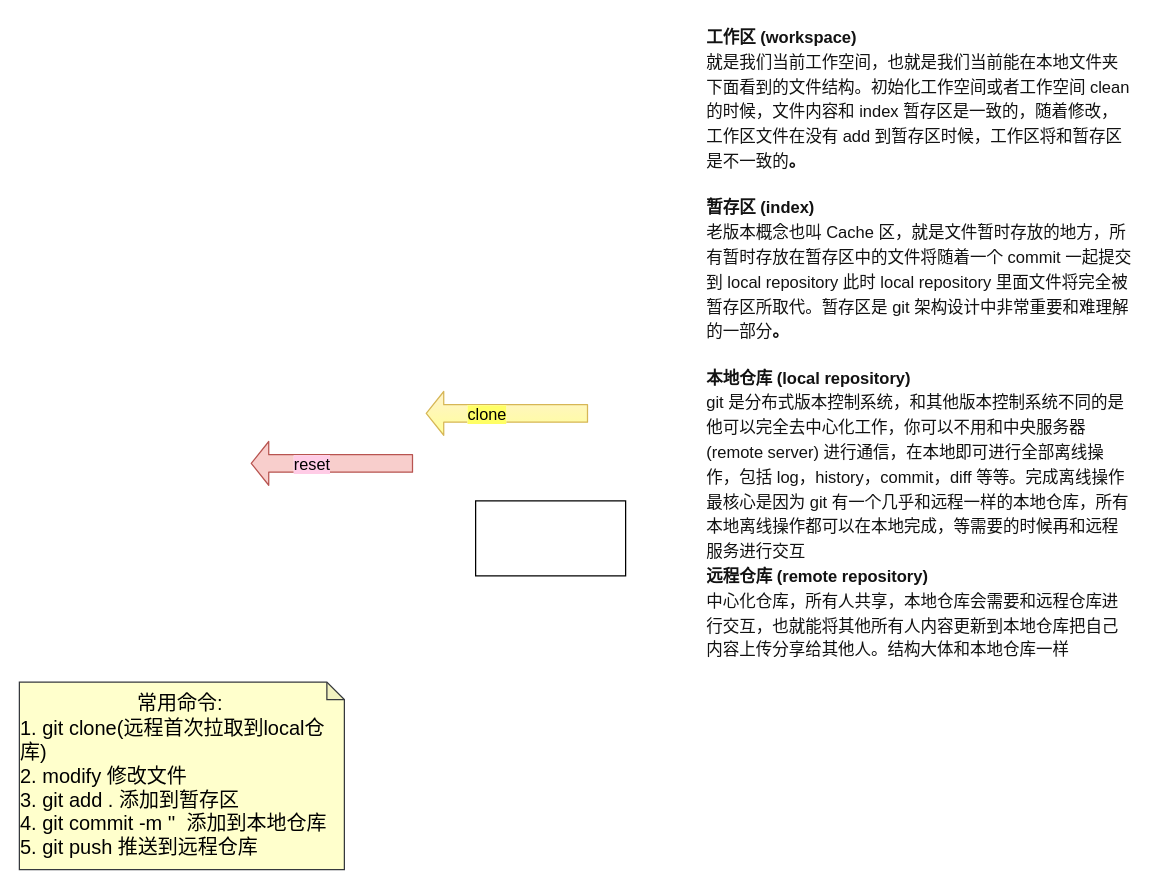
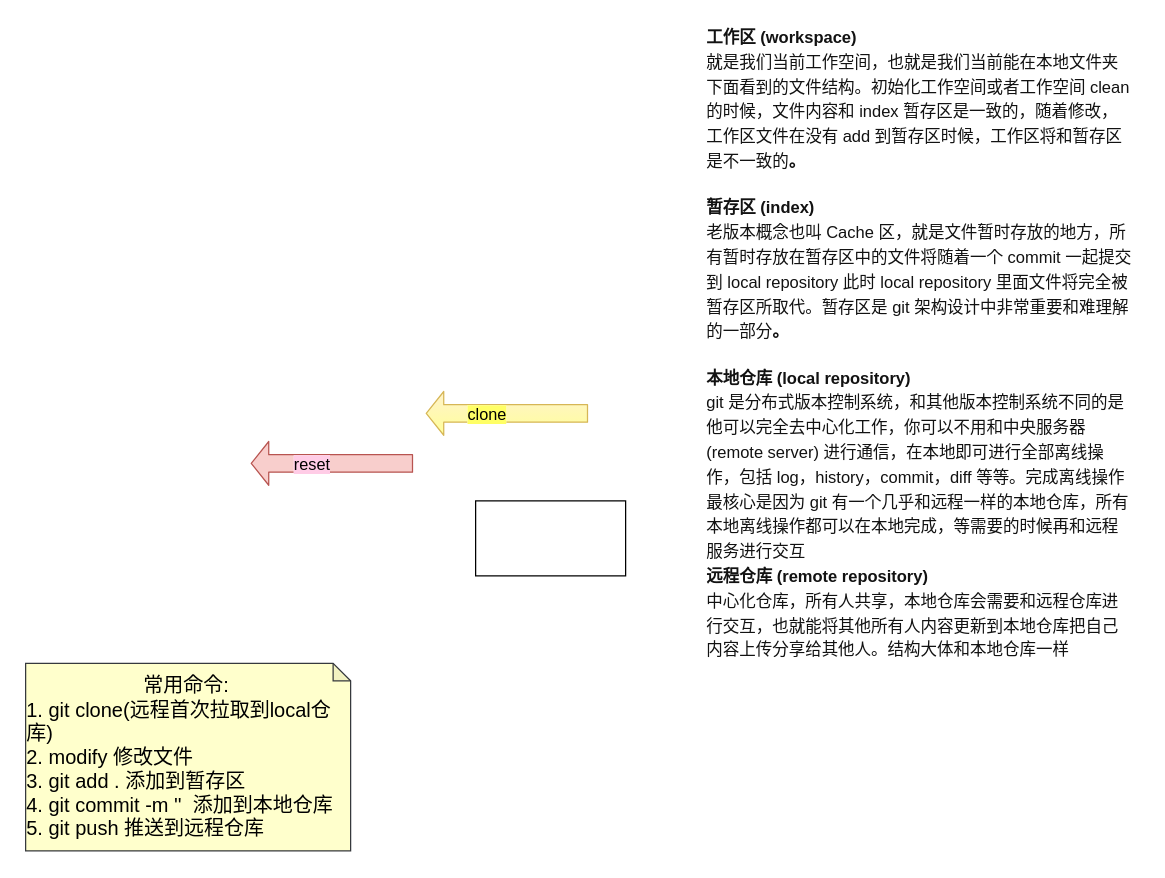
- <mxCell id="11" value="&lt;div style=&quot;text-align: center&quot;&gt;&lt;span&gt;常用命令:&amp;nbsp;&lt;/span&gt;&lt;/div&gt;1. git clone(远程首次拉取到local仓库)&amp;nbsp;&lt;br&gt;2. modify 修改文件&lt;br&gt;3. git add . 添加到暂存区&lt;br&gt;4. git commit -m ''&amp;nbsp; 添加到本地仓库&lt;br&gt;5. git push 推送到远程仓库" style="shape=note;whiteSpace=wrap;html=1;backgroundOutline=1;darkOpacity=0.05;strokeWidth=1;fontSize=16;size=14;align=left;spacing=1;spacingTop=0;strokeColor=#36393d;fillColor=#FFFFCC;shadow=0;sketch=0;" vertex="1" parent="1"><mxGeometry x="15" y="545" width="260" height="150" as="geometry" /></mxCell>
+ <mxCell id="11" value="&lt;div style=&quot;text-align: center&quot;&gt;&lt;span&gt;常用命令:&amp;nbsp;&lt;/span&gt;&lt;/div&gt;1. git clone(远程首次拉取到local仓库)&amp;nbsp;&lt;br&gt;2. modify 修改文件&lt;br&gt;3. git add . 添加到暂存区&lt;br&gt;4. git commit -m ''&amp;nbsp; 添加到本地仓库&lt;br&gt;5. git push 推送到远程仓库" style="shape=note;whiteSpace=wrap;html=1;backgroundOutline=1;darkOpacity=0.05;strokeWidth=1;fontSize=16;size=14;align=left;spacing=1;spacingTop=0;strokeColor=#36393d;fillColor=#FFFFCC;shadow=0;sketch=0;" vertex="1" parent="1"><mxGeometry x="20" y="530" width="260" height="150" as="geometry" /></mxCell>
